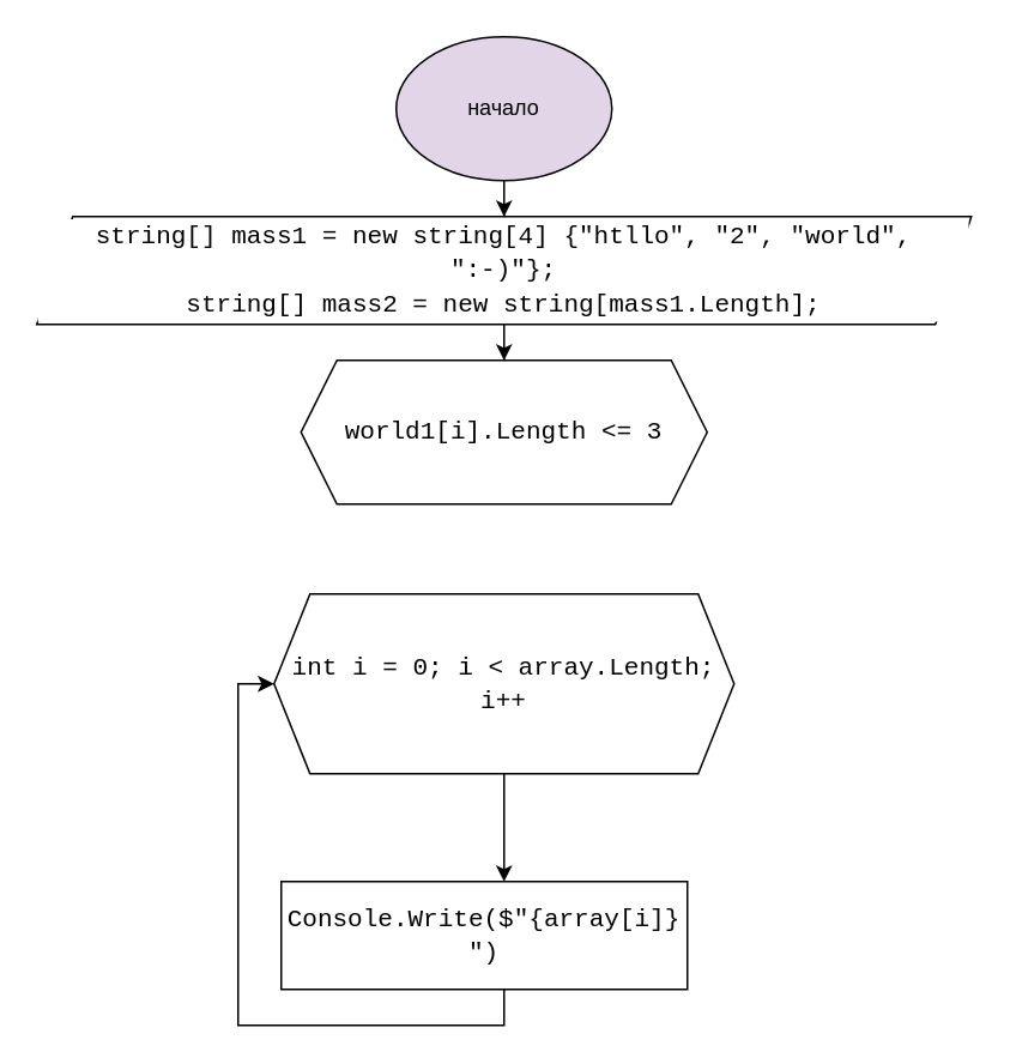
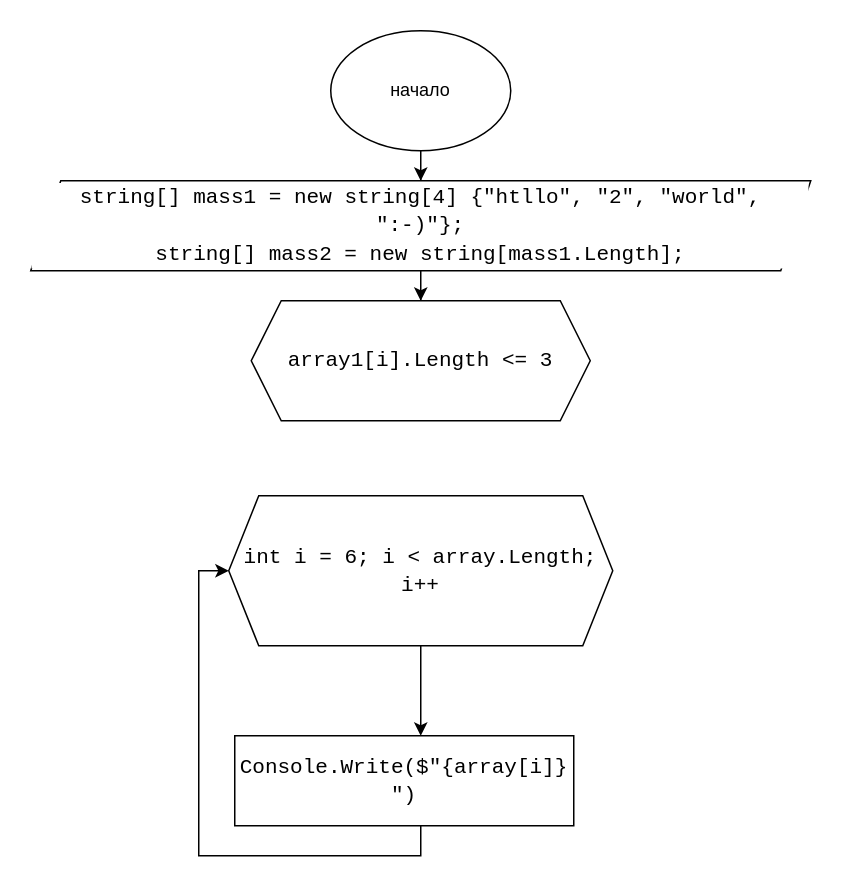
- <mxCell id="3" value="начало" style="ellipse;whiteSpace=wrap;html=1;fillColor=#e1d5e7;" vertex="1" parent="1"><mxGeometry x="220" y="20" width="120" height="80" as="geometry" /></mxCell>
+ <mxCell id="3" value="начало" style="ellipse;whiteSpace=wrap;html=1;" vertex="1" parent="1"><mxGeometry x="220" y="20" width="120" height="80" as="geometry" /></mxCell>
- <mxCell id="10" value="&lt;br&gt;&lt;div style=&quot;font-family: Consolas, &amp;quot;Courier New&amp;quot;, monospace; font-weight: normal; font-size: 14px; line-height: 19px;&quot;&gt;&lt;div style=&quot;&quot;&gt;&lt;span style=&quot;background-color: rgb(255, 255, 255);&quot;&gt;world1[i].Length &amp;lt;= 3&lt;/span&gt;&lt;/div&gt;&lt;/div&gt;&lt;br&gt;" style="shape=hexagon;perimeter=hexagonPerimeter2;whiteSpace=wrap;html=1;fixedSize=1;labelBackgroundColor=#FFFFFF;fontColor=#000000;fillColor=#FFFFFF;" vertex="1" parent="1"><mxGeometry x="167" y="200" width="226" height="80" as="geometry" /></mxCell>
+ <mxCell id="10" value="&lt;br&gt;&lt;div style=&quot;font-family: Consolas, &amp;quot;Courier New&amp;quot;, monospace; font-weight: normal; font-size: 14px; line-height: 19px;&quot;&gt;&lt;div style=&quot;&quot;&gt;&lt;span style=&quot;background-color: rgb(255, 255, 255);&quot;&gt;array1[i].Length &amp;lt;= 3&lt;/span&gt;&lt;/div&gt;&lt;/div&gt;&lt;br&gt;" style="shape=hexagon;perimeter=hexagonPerimeter2;whiteSpace=wrap;html=1;fixedSize=1;labelBackgroundColor=#FFFFFF;fontColor=#000000;fillColor=#FFFFFF;" vertex="1" parent="1"><mxGeometry x="167" y="200" width="226" height="80" as="geometry" /></mxCell>
- <mxCell id="5" value="&lt;div style=&quot;font-family: Consolas, &amp;quot;Courier New&amp;quot;, monospace; font-size: 14px; line-height: 19px;&quot;&gt;&lt;span style=&quot;background-color: rgb(255, 255, 255);&quot;&gt;int i = 0; i &amp;lt; array.Length; i++&lt;/span&gt;&lt;/div&gt;" style="shape=hexagon;perimeter=hexagonPerimeter2;whiteSpace=wrap;html=1;fixedSize=1;fillColor=#FFFFFF;" vertex="1" parent="1"><mxGeometry x="152" y="330" width="256" height="100" as="geometry" /></mxCell>
+ <mxCell id="5" value="&lt;div style=&quot;font-family: Consolas, &amp;quot;Courier New&amp;quot;, monospace; font-size: 14px; line-height: 19px;&quot;&gt;&lt;span style=&quot;background-color: rgb(255, 255, 255);&quot;&gt;int i = 6; i &amp;lt; array.Length; i++&lt;/span&gt;&lt;/div&gt;" style="shape=hexagon;perimeter=hexagonPerimeter2;whiteSpace=wrap;html=1;fixedSize=1;fillColor=#FFFFFF;" vertex="1" parent="1"><mxGeometry x="152" y="330" width="256" height="100" as="geometry" /></mxCell>
